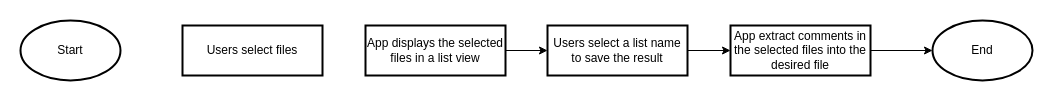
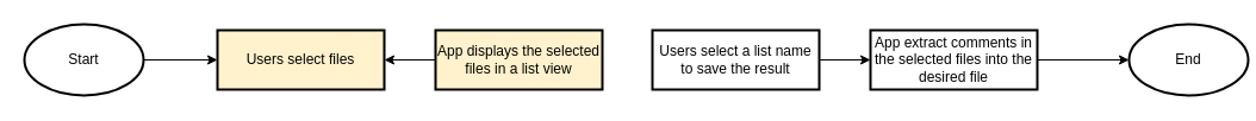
+ <mxCell id="2" value="" style="edgeStyle=orthogonalEdgeStyle;rounded=0;orthogonalLoop=1;jettySize=auto;html=1;" parent="1" source="3" target="4" edge="1"><mxGeometry relative="1" as="geometry" /></mxCell>
- <mxCell id="4" value="Users select files" style="rounded=1;whiteSpace=wrap;html=1;absoluteArcSize=1;arcSize=0;strokeWidth=2;" parent="1" vertex="1"><mxGeometry x="182" y="25" width="140" height="50" as="geometry" /></mxCell>
+ <mxCell id="4" value="Users select files" style="rounded=1;whiteSpace=wrap;html=1;absoluteArcSize=1;arcSize=0;strokeWidth=2;fillColor=#fff2cc;" parent="1" vertex="1"><mxGeometry x="182" y="25" width="140" height="50" as="geometry" /></mxCell>
- <mxCell id="6" value="App displays the selected files in a list view" style="rounded=1;whiteSpace=wrap;html=1;absoluteArcSize=1;arcSize=0;strokeWidth=2;" parent="1" vertex="1"><mxGeometry x="365" y="25" width="140" height="50" as="geometry" /></mxCell>
+ <mxCell id="6" value="App displays the selected files in a list view" style="rounded=1;whiteSpace=wrap;html=1;absoluteArcSize=1;arcSize=0;strokeWidth=2;fillColor=#fff2cc;" parent="1" vertex="1"><mxGeometry x="365" y="25" width="140" height="50" as="geometry" /></mxCell>
- <mxCell id="5" value="" style="edgeStyle=orthogonalEdgeStyle;rounded=0;orthogonalLoop=1;jettySize=auto;html=1;" parent="1" source="6" target="8" edge="1"><mxGeometry relative="1" as="geometry" /></mxCell>
+ <mxCell id="5" value="" style="edgeStyle=orthogonalEdgeStyle;rounded=0;orthogonalLoop=1;jettySize=auto;html=1;" parent="1" source="6" target="4" edge="1"><mxGeometry relative="1" as="geometry" /></mxCell>
- <mxCell id="11" value="End" style="strokeWidth=2;html=1;shape=mxgraph.flowchart.start_1;whiteSpace=wrap;" parent="1" vertex="1"><mxGeometry x="932" y="20" width="100" height="60" as="geometry" /></mxCell>
+ <mxCell id="11" value="End" style="strokeWidth=2;html=1;shape=mxgraph.flowchart.start_1;whiteSpace=wrap;" parent="1" vertex="1"><mxGeometry x="947" y="20" width="100" height="60" as="geometry" /></mxCell>
